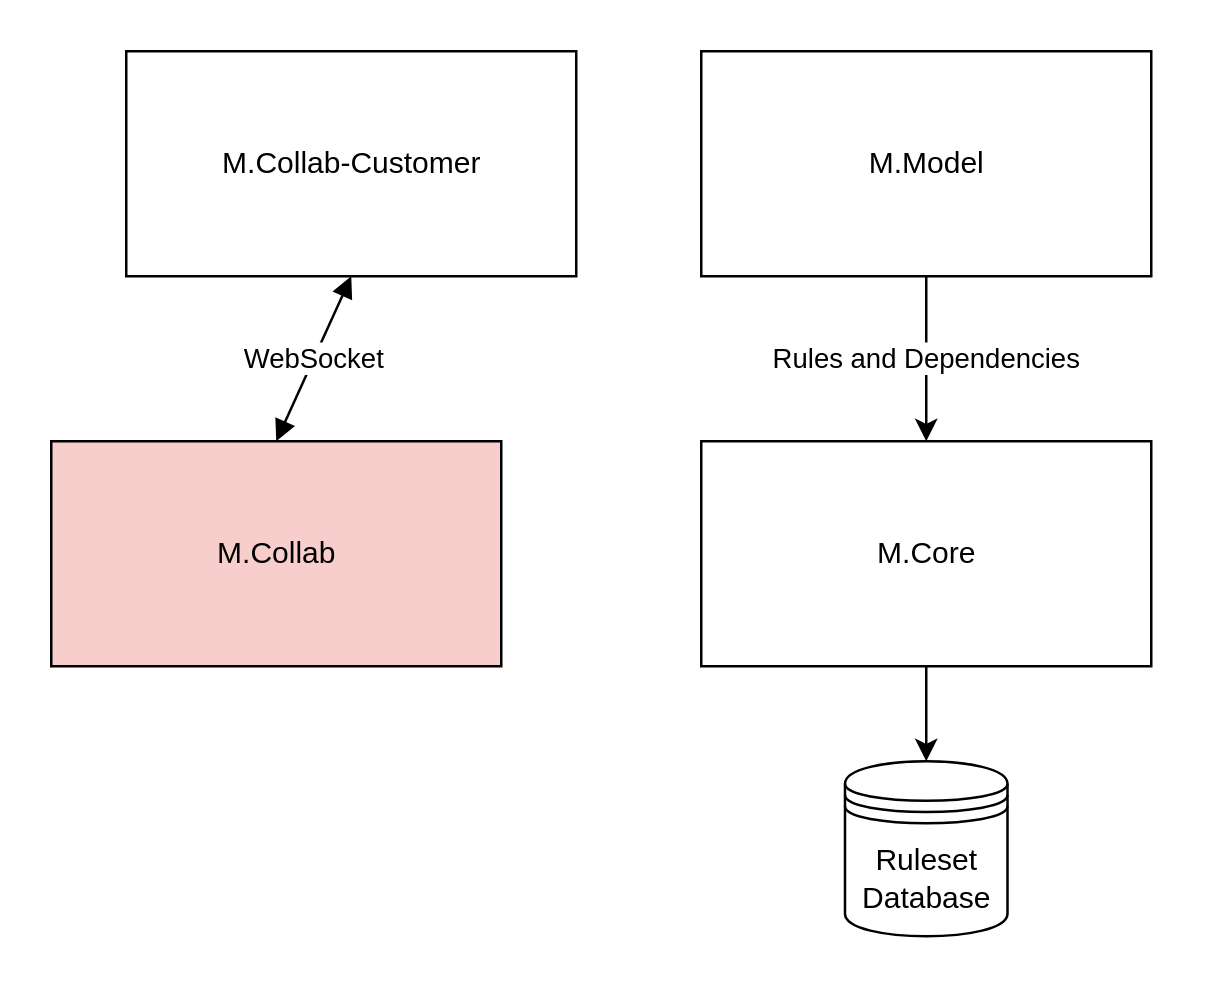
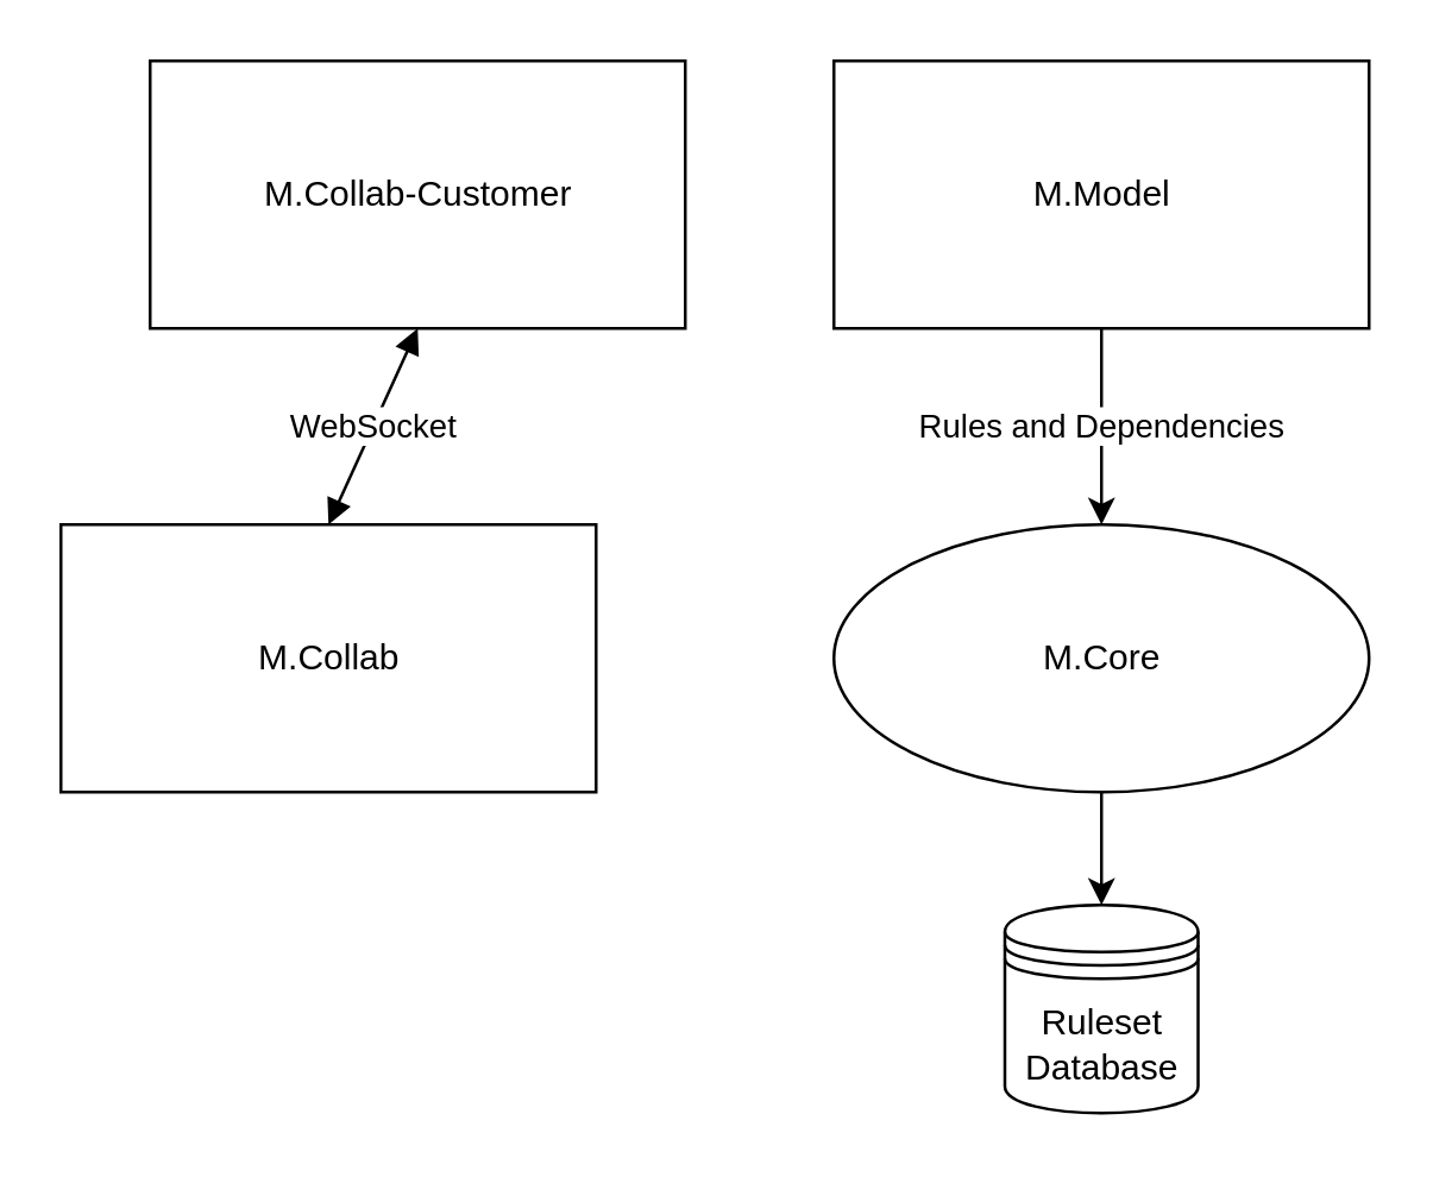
- <mxCell id="4" value="M.Collab" style="html=1;fillColor=#f8cecc;" parent="1" vertex="1"><mxGeometry x="20" y="176" width="180" height="90" as="geometry" /></mxCell>
+ <mxCell id="4" value="M.Collab" style="html=1;" parent="1" vertex="1"><mxGeometry x="20" y="176" width="180" height="90" as="geometry" /></mxCell>
- <mxCell id="6" value="M.Core" style="html=1;" parent="1" vertex="1"><mxGeometry x="280" y="176" width="180" height="90" as="geometry" /></mxCell>
+ <mxCell id="6" value="M.Core" style="ellipse;html=1;" parent="1" vertex="1"><mxGeometry x="280" y="176" width="180" height="90" as="geometry" /></mxCell>
